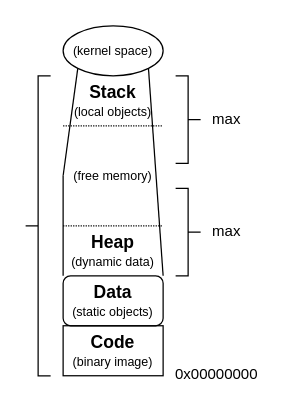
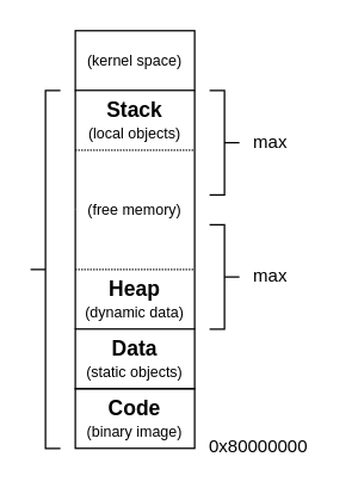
- <mxCell id="4" value="&lt;div&gt;&lt;font style=&quot;font-size: 10px;&quot;&gt;(kernel space&lt;/font&gt;&lt;font style=&quot;font-size: 10px;&quot;&gt;)&lt;/font&gt;&lt;/div&gt;" style="ellipse;whiteSpace=wrap;html=1;fillColor=none;fontFamily=Helvetica;" parent="1" vertex="1"><mxGeometry x="50" y="20" width="80" height="40" as="geometry" /></mxCell>
+ <mxCell id="4" value="&lt;div&gt;&lt;font style=&quot;font-size: 10px;&quot;&gt;(kernel space&lt;/font&gt;&lt;font style=&quot;font-size: 10px;&quot;&gt;)&lt;/font&gt;&lt;/div&gt;" style="rounded=0;whiteSpace=wrap;html=1;fillColor=none;fontFamily=Helvetica;" parent="1" vertex="1"><mxGeometry x="50" y="20" width="80" height="40" as="geometry" /></mxCell>
- <mxCell id="8" value="&lt;b style=&quot;&quot;&gt;&lt;font style=&quot;font-size: 14px;&quot;&gt;Data&lt;/font&gt;&lt;/b&gt;&lt;div&gt;&lt;font style=&quot;font-size: 10px;&quot;&gt;(static objects)&lt;/font&gt;&lt;/div&gt;" style="whiteSpace=wrap;html=1;strokeColor=default;fillColor=none;fontFamily=Helvetica;rounded=1;" parent="1" vertex="1"><mxGeometry x="50" y="220" width="80" height="40" as="geometry" /></mxCell>
+ <mxCell id="8" value="&lt;b style=&quot;&quot;&gt;&lt;font style=&quot;font-size: 14px;&quot;&gt;Data&lt;/font&gt;&lt;/b&gt;&lt;div&gt;&lt;font style=&quot;font-size: 10px;&quot;&gt;(static objects)&lt;/font&gt;&lt;/div&gt;" style="rounded=0;whiteSpace=wrap;html=1;strokeColor=default;fillColor=none;fontFamily=Helvetica;" parent="1" vertex="1"><mxGeometry x="50" y="220" width="80" height="40" as="geometry" /></mxCell>
- <mxCell id="10" value="&lt;font&gt;0x00000000&lt;/font&gt;" style="text;html=1;strokeColor=none;fillColor=none;align=center;verticalAlign=middle;whiteSpace=wrap;rounded=0;fontFamily=Helvetica;" parent="1" vertex="1"><mxGeometry x="128" y="289" width="90" height="20" as="geometry" /></mxCell>
+ <mxCell id="10" value="&lt;font&gt;0x80000000&lt;/font&gt;" style="text;html=1;strokeColor=none;fillColor=none;align=center;verticalAlign=middle;whiteSpace=wrap;rounded=0;fontFamily=Helvetica;" parent="1" vertex="1"><mxGeometry x="128" y="289" width="90" height="20" as="geometry" /></mxCell>
